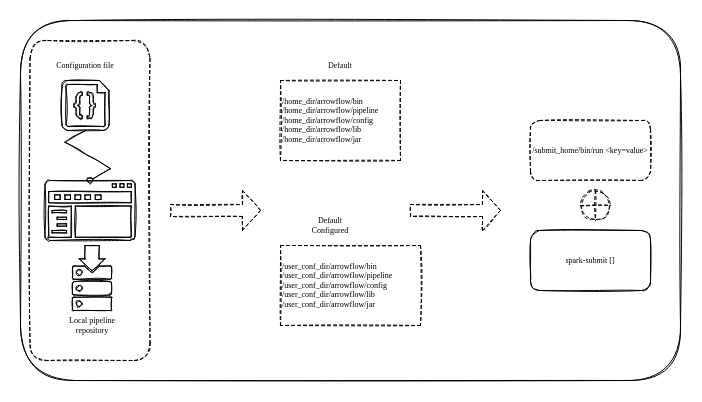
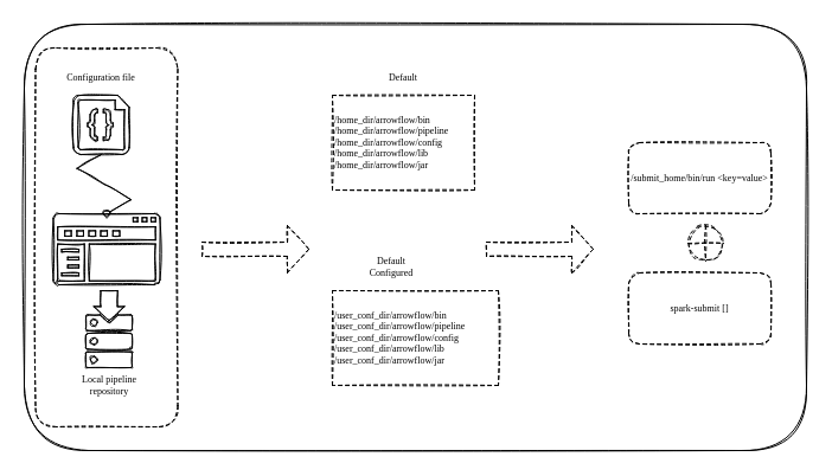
- <mxCell id="14" value="&lt;span style=&quot;text-align: justify;&quot;&gt;spark-submit []&lt;/span&gt;" style="rounded=1;whiteSpace=wrap;html=1;dashed=0;sketch=1;fontFamily=Comic Sans MS;fontSize=8;" vertex="1" parent="1"><mxGeometry x="530" y="230" width="120" height="60" as="geometry" /></mxCell>
+ <mxCell id="14" value="&lt;span style=&quot;text-align: justify;&quot;&gt;spark-submit []&lt;/span&gt;" style="rounded=1;whiteSpace=wrap;html=1;dashed=1;sketch=1;fontFamily=Comic Sans MS;fontSize=8;" vertex="1" parent="1"><mxGeometry x="530" y="230" width="120" height="60" as="geometry" /></mxCell>
